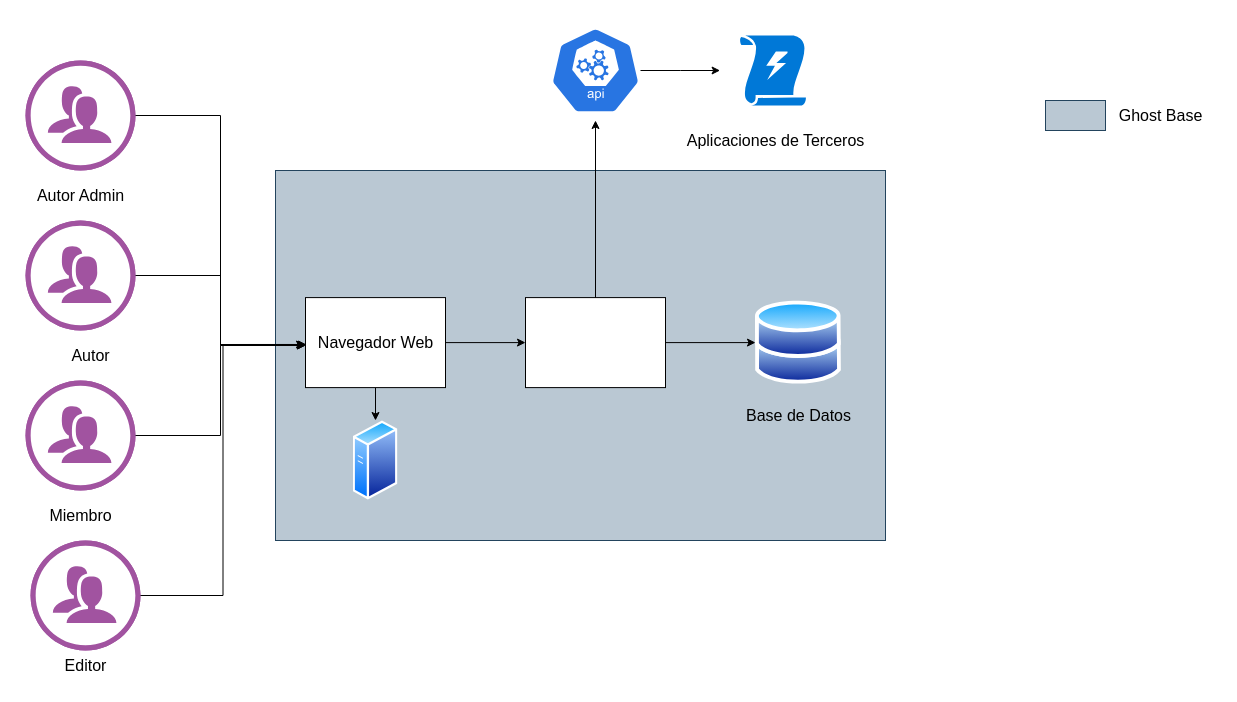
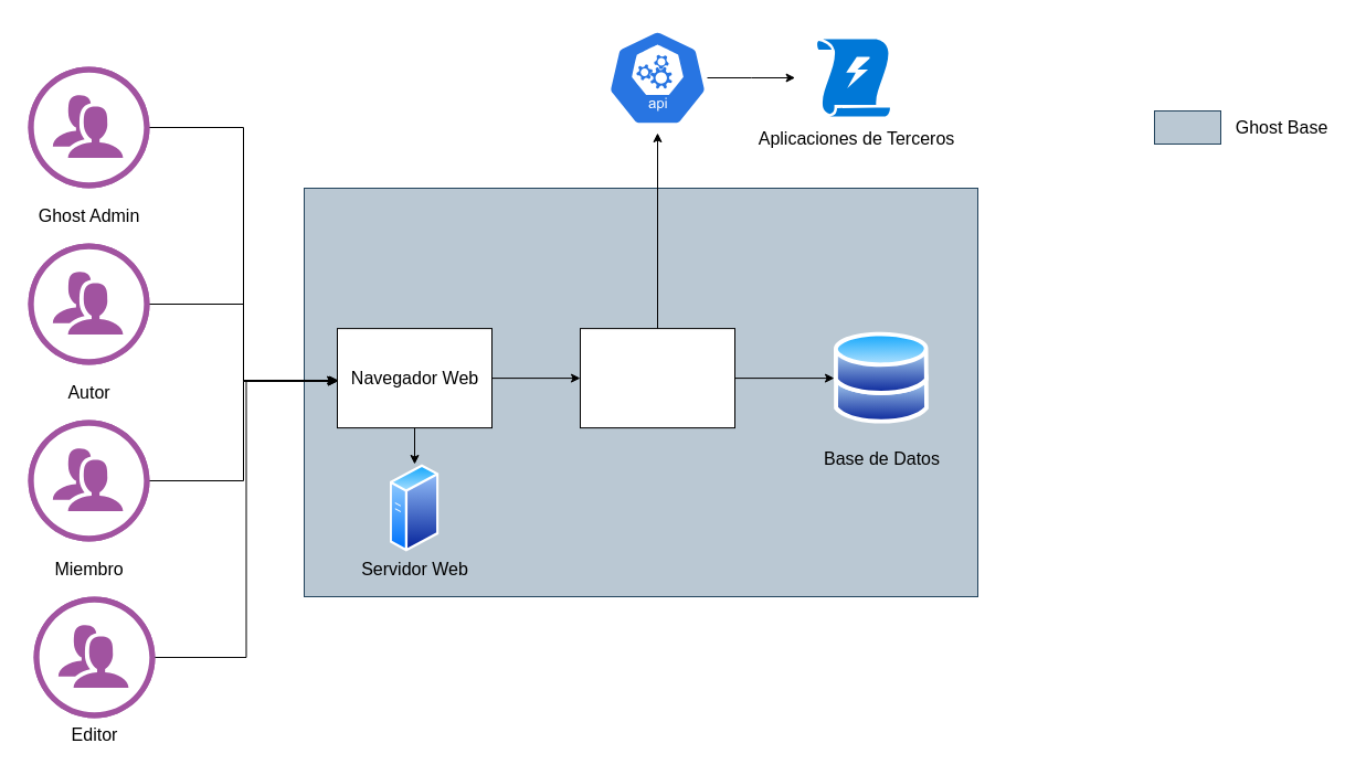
- <mxCell id="20" value="&lt;font style=&quot;font-size: 16px;&quot;&gt;Aplicaciones de Terceros&lt;/font&gt;" style="text;html=1;align=center;verticalAlign=middle;resizable=0;points=[];autosize=1;strokeColor=none;fillColor=none;" vertex="1" parent="1"><mxGeometry x="675" y="125" width="200" height="30" as="geometry" /></mxCell>
+ <mxCell id="20" value="&lt;font style=&quot;font-size: 16px;&quot;&gt;Aplicaciones de Terceros&lt;/font&gt;" style="text;html=1;align=center;verticalAlign=middle;resizable=0;points=[];autosize=1;strokeColor=none;fillColor=none;" vertex="1" parent="1"><mxGeometry x="675" y="110" width="200" height="30" as="geometry" /></mxCell>
- <mxCell id="3" value="&lt;font style=&quot;font-size: 16px;&quot;&gt;Autor Admin&lt;/font&gt;" style="text;html=1;align=center;verticalAlign=middle;resizable=0;points=[];autosize=1;strokeColor=none;fillColor=none;" vertex="1" parent="1"><mxGeometry x="20" y="180" width="120" height="30" as="geometry" /></mxCell>
+ <mxCell id="3" value="&lt;font style=&quot;font-size: 16px;&quot;&gt;Ghost Admin&lt;/font&gt;" style="text;html=1;align=center;verticalAlign=middle;resizable=0;points=[];autosize=1;strokeColor=none;fillColor=none;" vertex="1" parent="1"><mxGeometry x="20" y="180" width="120" height="30" as="geometry" /></mxCell>
- <mxCell id="9" value="&lt;span style=&quot;font-size: 16px;&quot;&gt;Autor&lt;/span&gt;" style="text;html=1;align=center;verticalAlign=middle;resizable=0;points=[];autosize=1;strokeColor=none;fillColor=none;" vertex="1" parent="1"><mxGeometry x="60" y="340" width="60" height="30" as="geometry" /></mxCell>
+ <mxCell id="9" value="&lt;span style=&quot;font-size: 16px;&quot;&gt;Autor&lt;/span&gt;" style="text;html=1;align=center;verticalAlign=middle;resizable=0;points=[];autosize=1;strokeColor=none;fillColor=none;" vertex="1" parent="1"><mxGeometry x="50" y="340" width="60" height="30" as="geometry" /></mxCell>
+ <mxCell id="27" value="&lt;font style=&quot;font-size: 16px;&quot;&gt;Servidor Web&lt;/font&gt;" style="text;html=1;align=center;verticalAlign=middle;resizable=0;points=[];autosize=1;strokeColor=none;fillColor=none;" vertex="1" parent="1"><mxGeometry x="315" y="500" width="120" height="30" as="geometry" /></mxCell>
